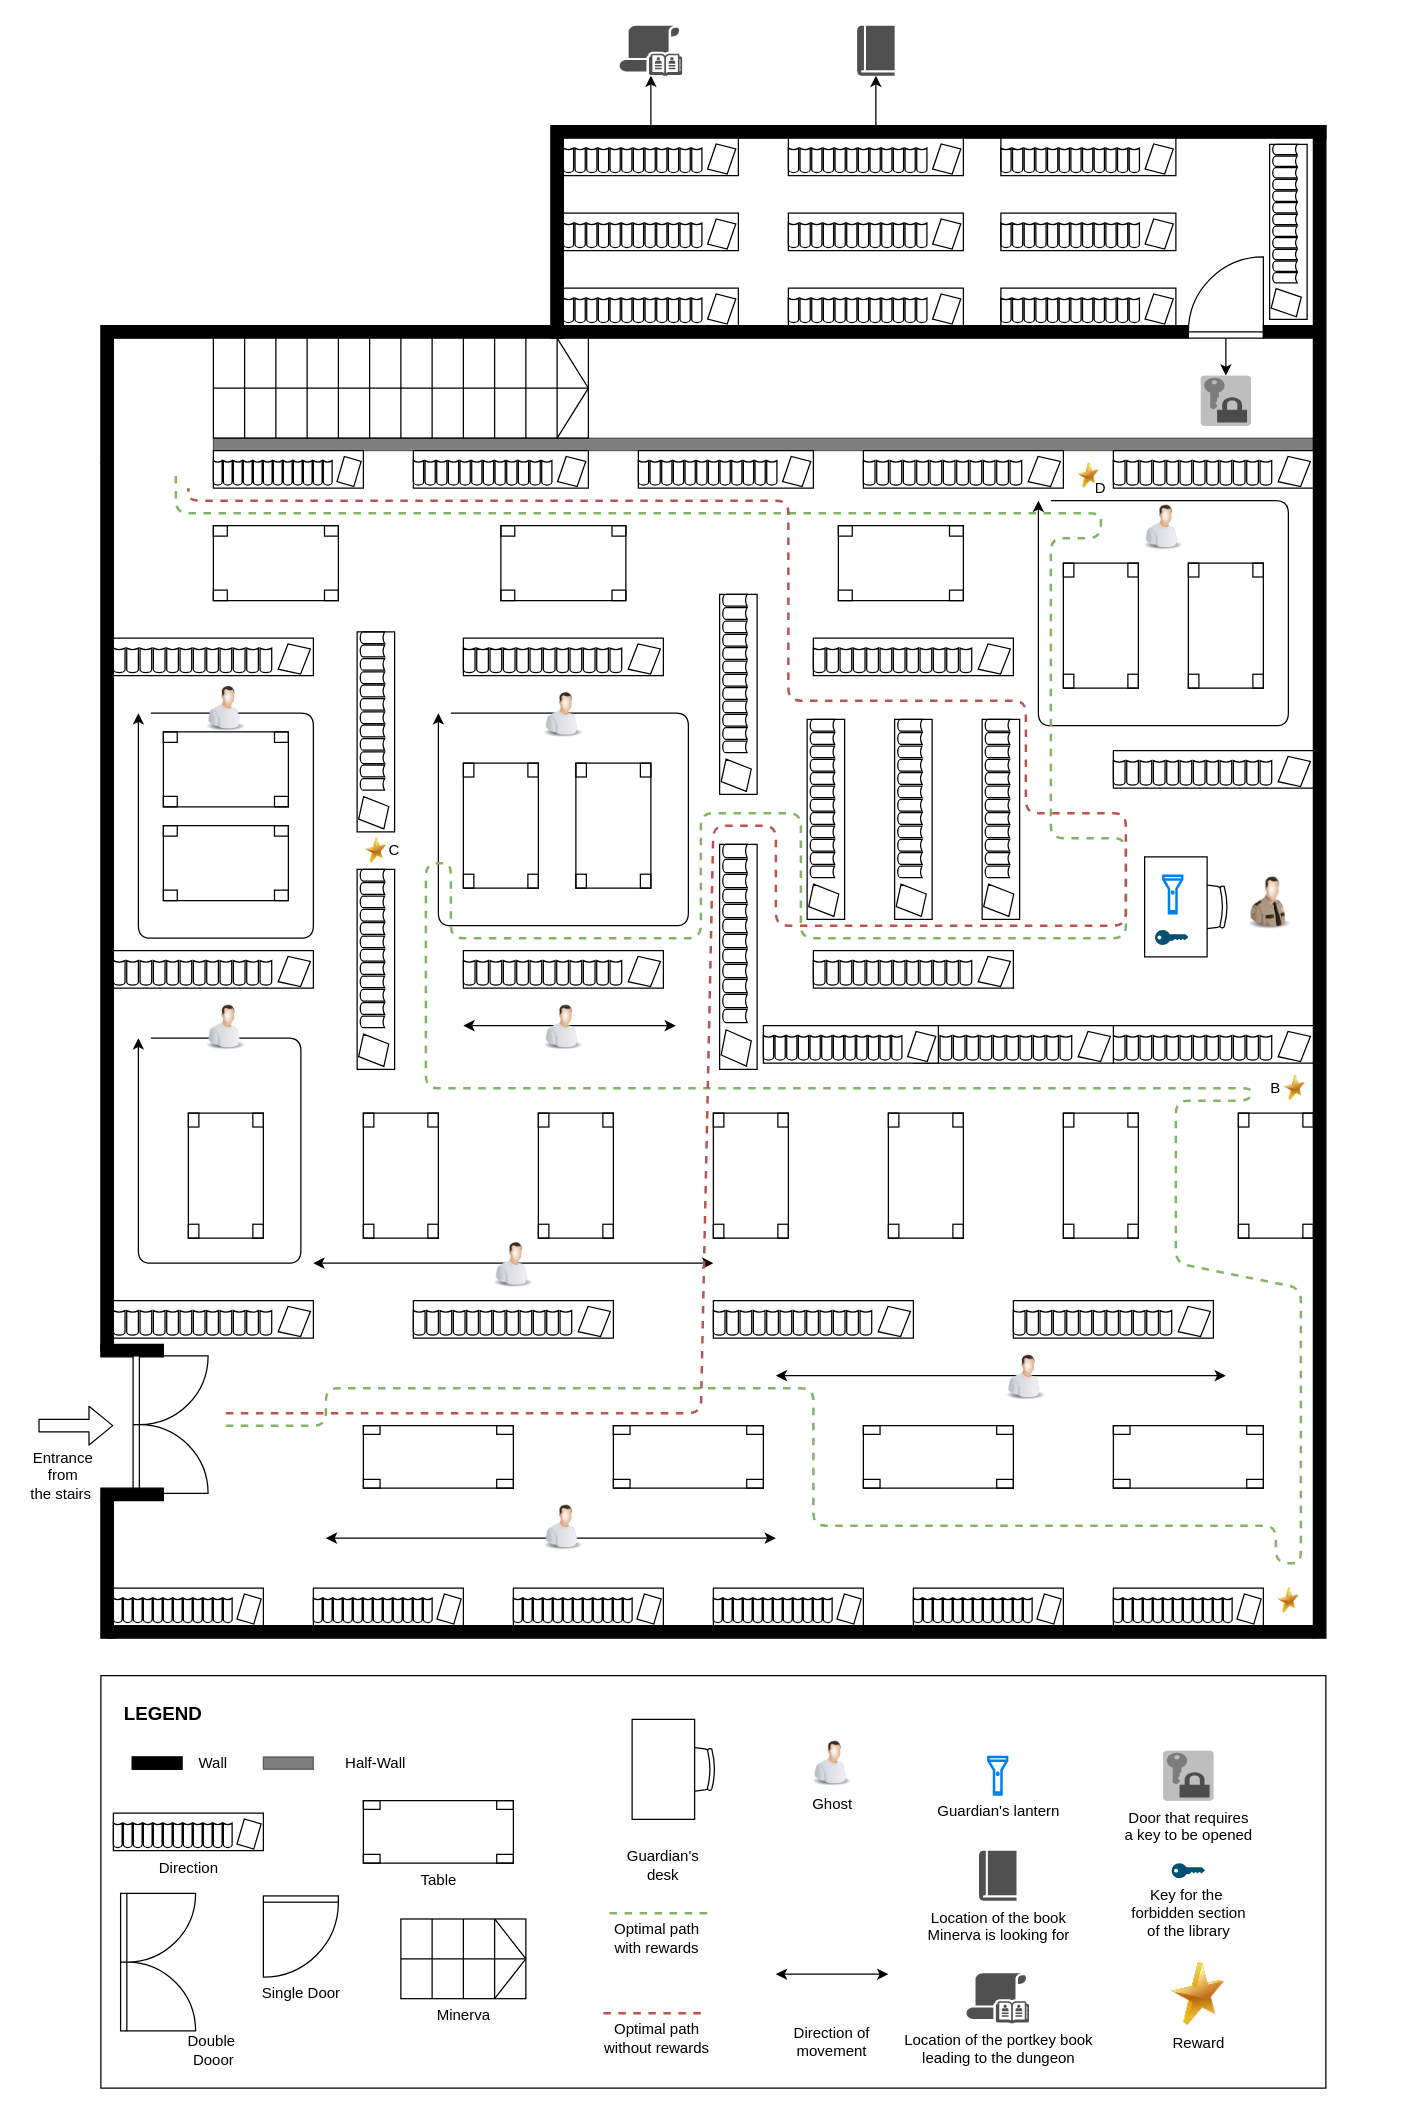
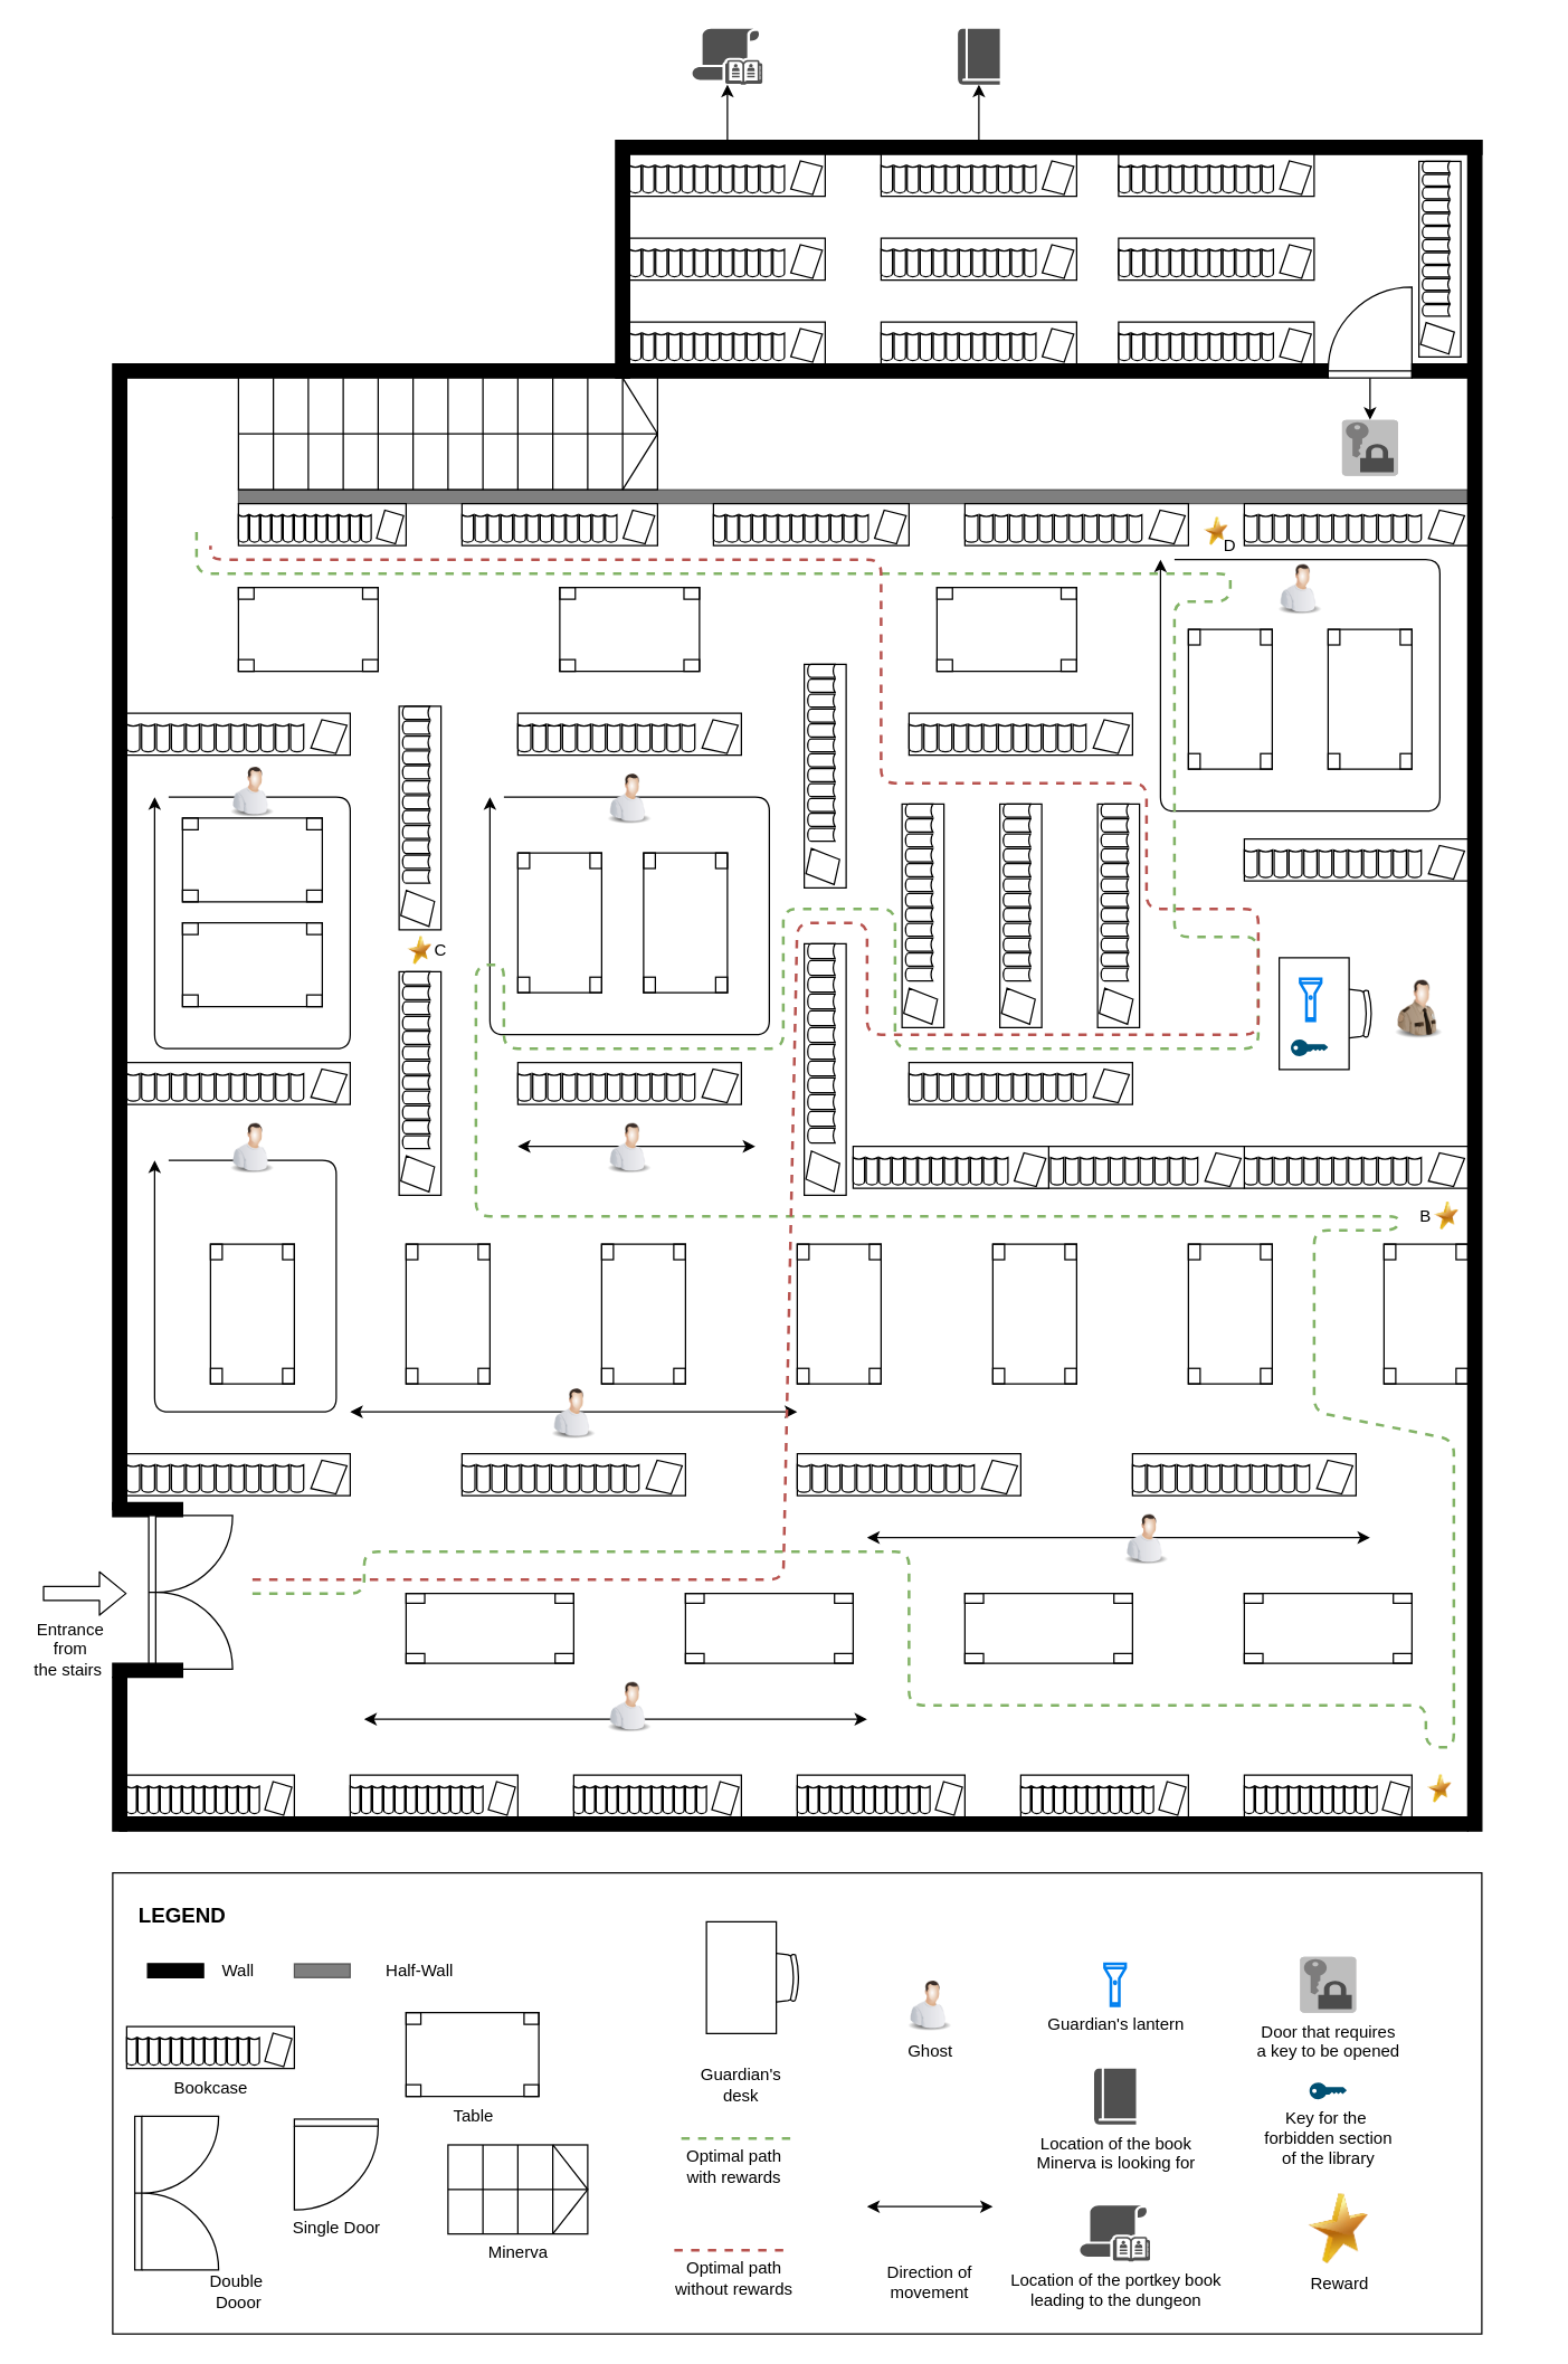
- <mxCell id="127" value="Ghost" style="image;html=1;image=img/lib/clip_art/people/Worker_Man_128x128.png" parent="119" vertex="1"><mxGeometry x="645" y="1388.82" width="40" height="40" as="geometry" /></mxCell>
+ <mxCell id="127" value="Ghost" style="image;html=1;image=img/lib/clip_art/people/Worker_Man_128x128.png" parent="119" vertex="1"><mxGeometry x="645" y="1413.82" width="40" height="40" as="geometry" /></mxCell>
- <mxCell id="126" value="Table" style="verticalLabelPosition=bottom;html=1;verticalAlign=top;align=center;shape=mxgraph.floorplan.table;" parent="119" vertex="1"><mxGeometry x="290" y="1440" width="120" height="50" as="geometry" /></mxCell>
+ <mxCell id="126" value="Table" style="verticalLabelPosition=bottom;html=1;verticalAlign=top;align=center;shape=mxgraph.floorplan.table;" parent="119" vertex="1"><mxGeometry x="290" y="1440" width="95" height="60" as="geometry" /></mxCell>
- <mxCell id="123" value="Direction" style="verticalLabelPosition=bottom;html=1;verticalAlign=top;align=center;shape=mxgraph.floorplan.bookcase;" parent="119" vertex="1"><mxGeometry x="90" y="1450" width="120" height="30" as="geometry" /></mxCell>
+ <mxCell id="123" value="Bookcase" style="verticalLabelPosition=bottom;html=1;verticalAlign=top;align=center;shape=mxgraph.floorplan.bookcase;" parent="119" vertex="1"><mxGeometry x="90" y="1450" width="120" height="30" as="geometry" /></mxCell>
